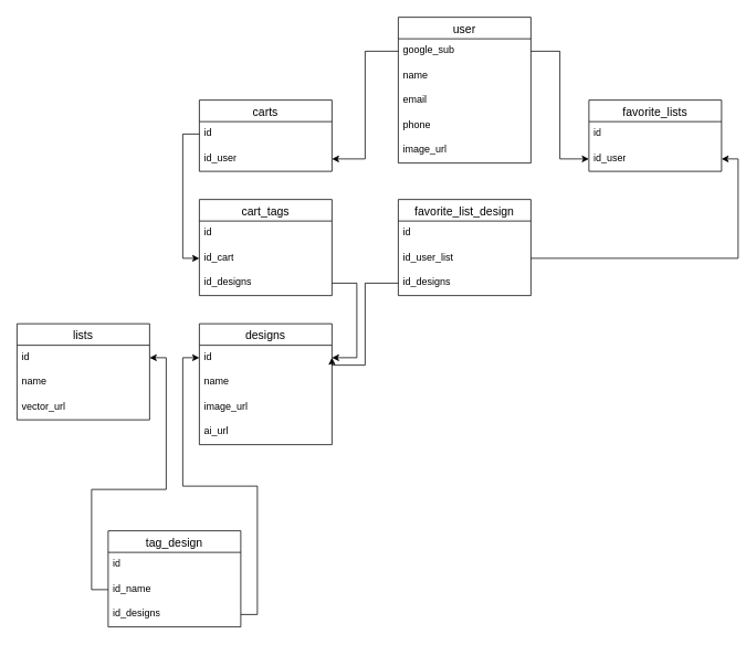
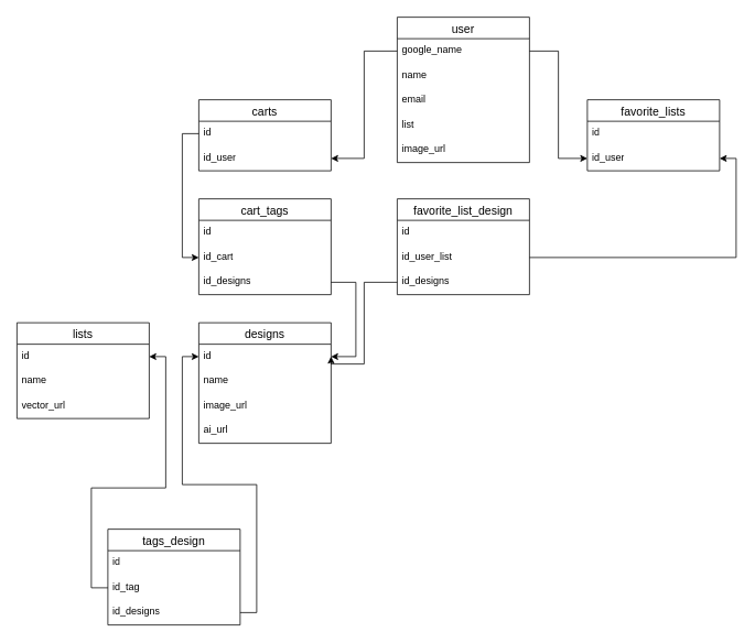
- <mxCell id="3" value="google_sub" style="text;strokeColor=none;fillColor=none;spacingLeft=4;spacingRight=4;overflow=hidden;rotatable=0;points=[[0,0.5],[1,0.5]];portConstraint=eastwest;fontSize=12;whiteSpace=wrap;html=1;" vertex="1" parent="2"><mxGeometry y="26" width="160" height="30" as="geometry" /></mxCell>
+ <mxCell id="3" value="google_name" style="text;strokeColor=none;fillColor=none;spacingLeft=4;spacingRight=4;overflow=hidden;rotatable=0;points=[[0,0.5],[1,0.5]];portConstraint=eastwest;fontSize=12;whiteSpace=wrap;html=1;" vertex="1" parent="2"><mxGeometry y="26" width="160" height="30" as="geometry" /></mxCell>
- <mxCell id="6" value="phone" style="text;strokeColor=none;fillColor=none;spacingLeft=4;spacingRight=4;overflow=hidden;rotatable=0;points=[[0,0.5],[1,0.5]];portConstraint=eastwest;fontSize=12;whiteSpace=wrap;html=1;" vertex="1" parent="2"><mxGeometry y="116" width="160" height="30" as="geometry" /></mxCell>
+ <mxCell id="6" value="list" style="text;strokeColor=none;fillColor=none;spacingLeft=4;spacingRight=4;overflow=hidden;rotatable=0;points=[[0,0.5],[1,0.5]];portConstraint=eastwest;fontSize=12;whiteSpace=wrap;html=1;" vertex="1" parent="2"><mxGeometry y="116" width="160" height="30" as="geometry" /></mxCell>
- <mxCell id="21" value="tag_design" style="swimlane;fontStyle=0;childLayout=stackLayout;horizontal=1;startSize=26;horizontalStack=0;resizeParent=1;resizeParentMax=0;resizeLast=0;collapsible=1;marginBottom=0;align=center;fontSize=14;" vertex="1" parent="1"><mxGeometry x="130" y="640" width="160" height="116" as="geometry" /></mxCell>
+ <mxCell id="21" value="tags_design" style="swimlane;fontStyle=0;childLayout=stackLayout;horizontal=1;startSize=26;horizontalStack=0;resizeParent=1;resizeParentMax=0;resizeLast=0;collapsible=1;marginBottom=0;align=center;fontSize=14;" vertex="1" parent="1"><mxGeometry x="130" y="640" width="160" height="116" as="geometry" /></mxCell>
- <mxCell id="23" value="id_name" style="text;strokeColor=none;fillColor=none;spacingLeft=4;spacingRight=4;overflow=hidden;rotatable=0;points=[[0,0.5],[1,0.5]];portConstraint=eastwest;fontSize=12;whiteSpace=wrap;html=1;" vertex="1" parent="21"><mxGeometry y="56" width="160" height="30" as="geometry" /></mxCell>
+ <mxCell id="23" value="id_tag" style="text;strokeColor=none;fillColor=none;spacingLeft=4;spacingRight=4;overflow=hidden;rotatable=0;points=[[0,0.5],[1,0.5]];portConstraint=eastwest;fontSize=12;whiteSpace=wrap;html=1;" vertex="1" parent="21"><mxGeometry y="56" width="160" height="30" as="geometry" /></mxCell>
